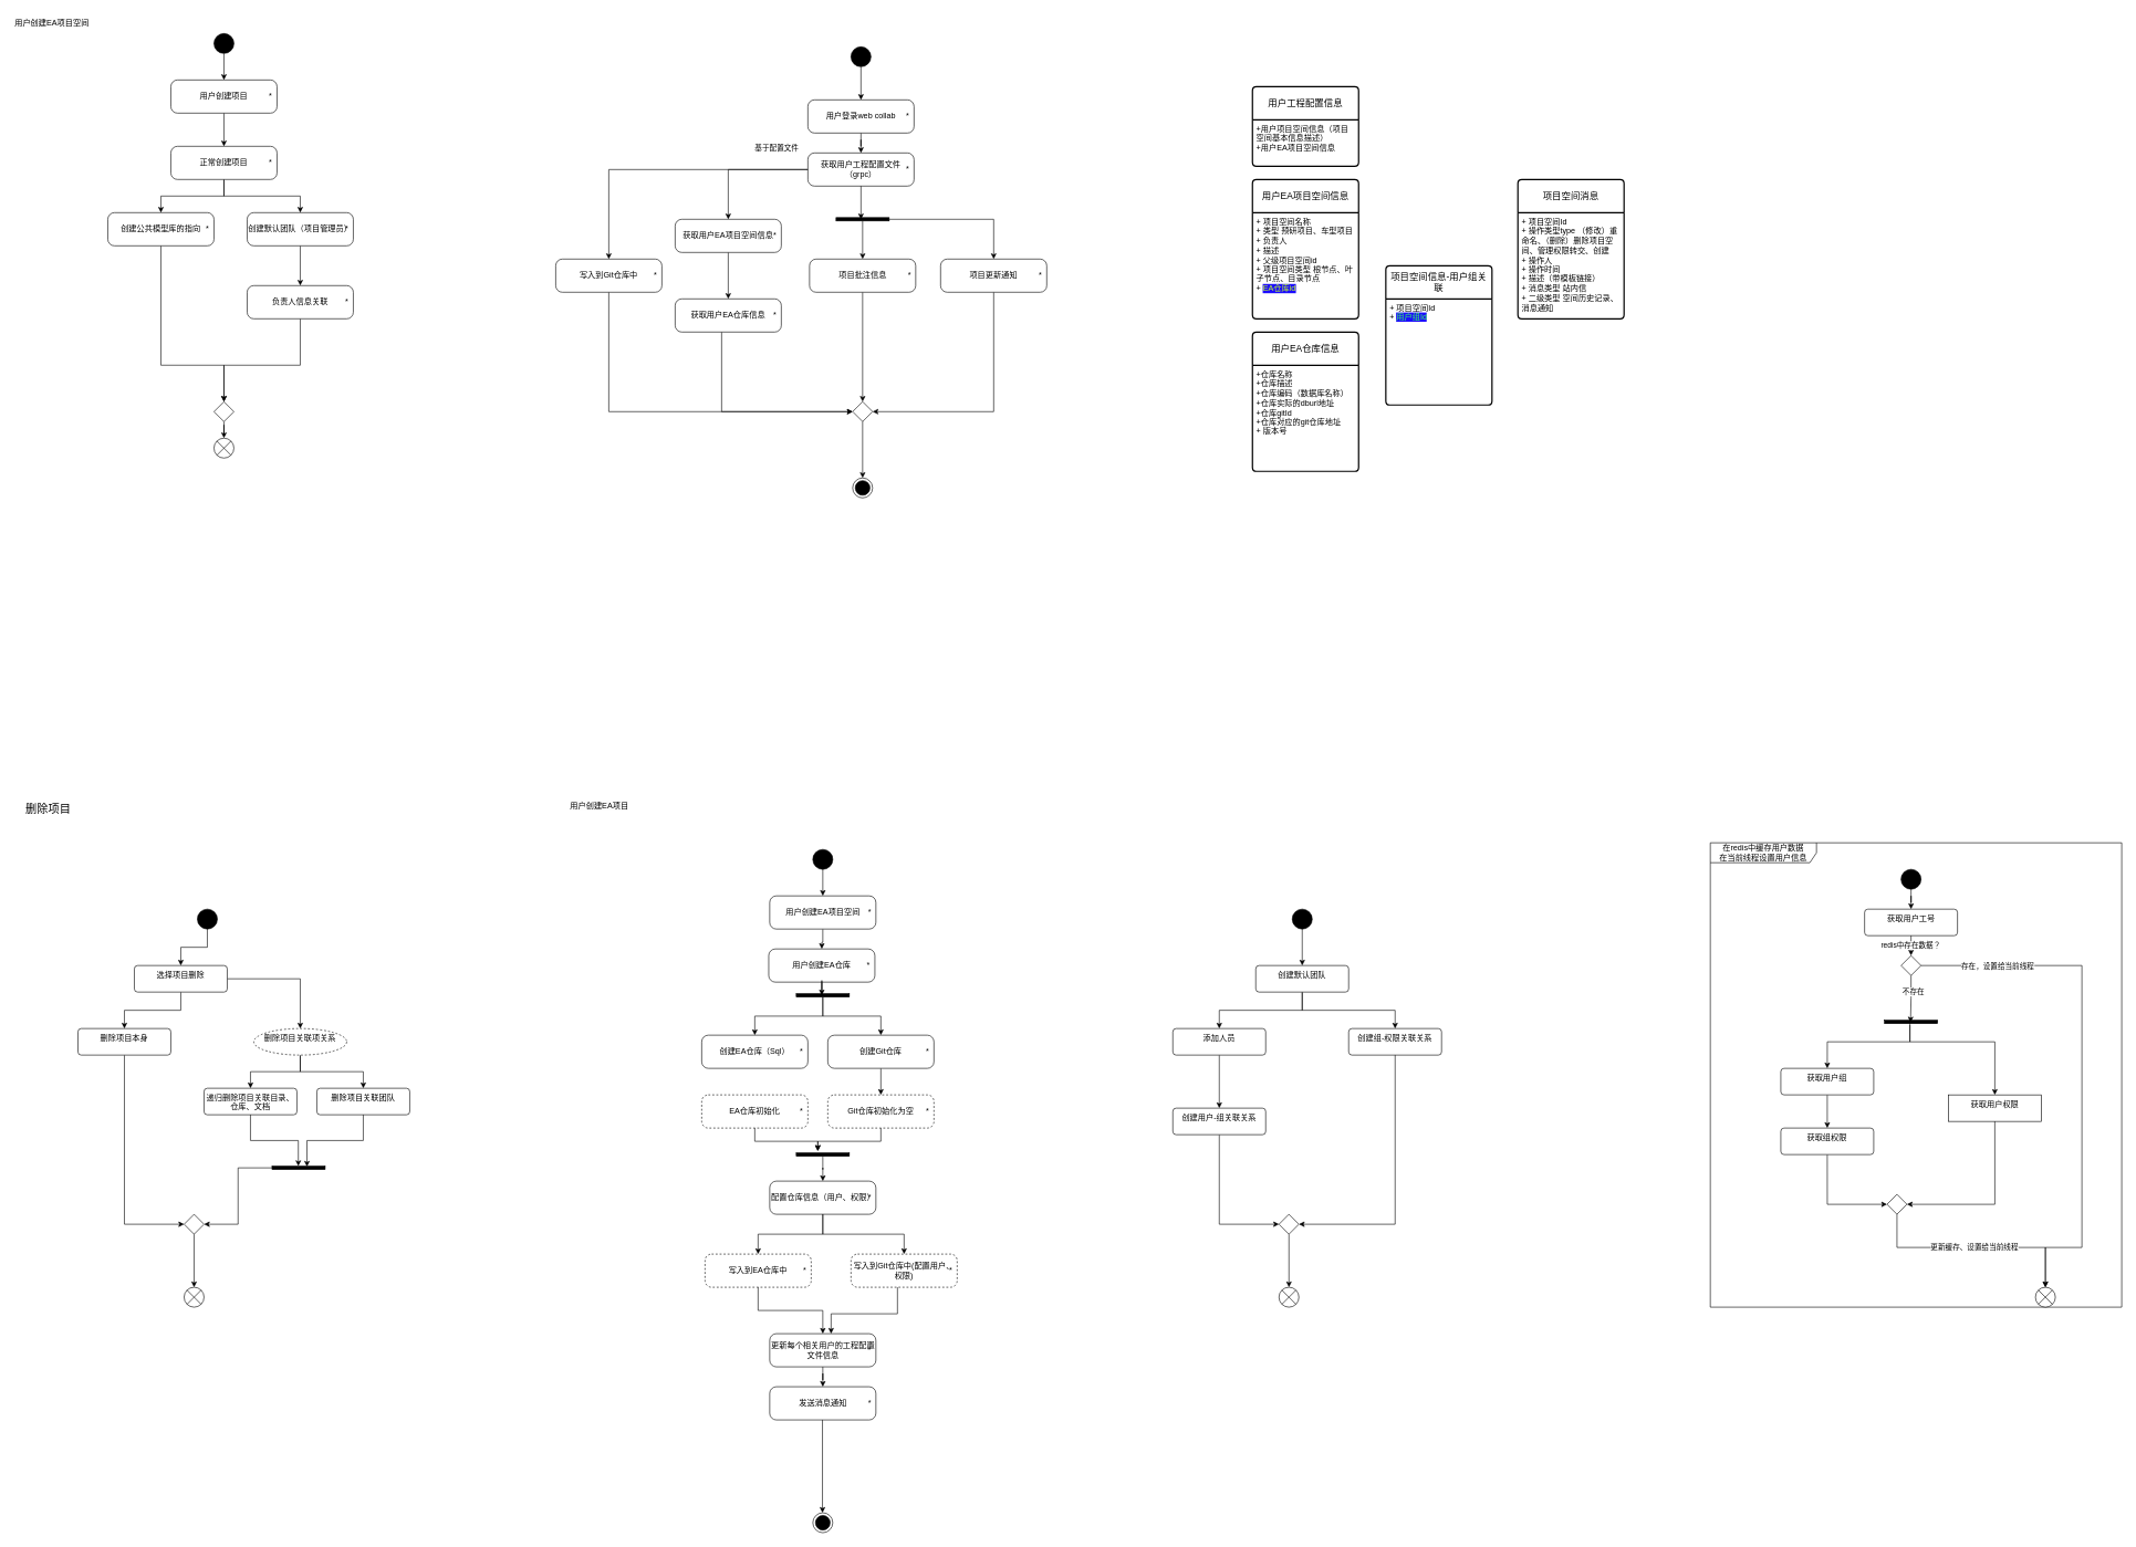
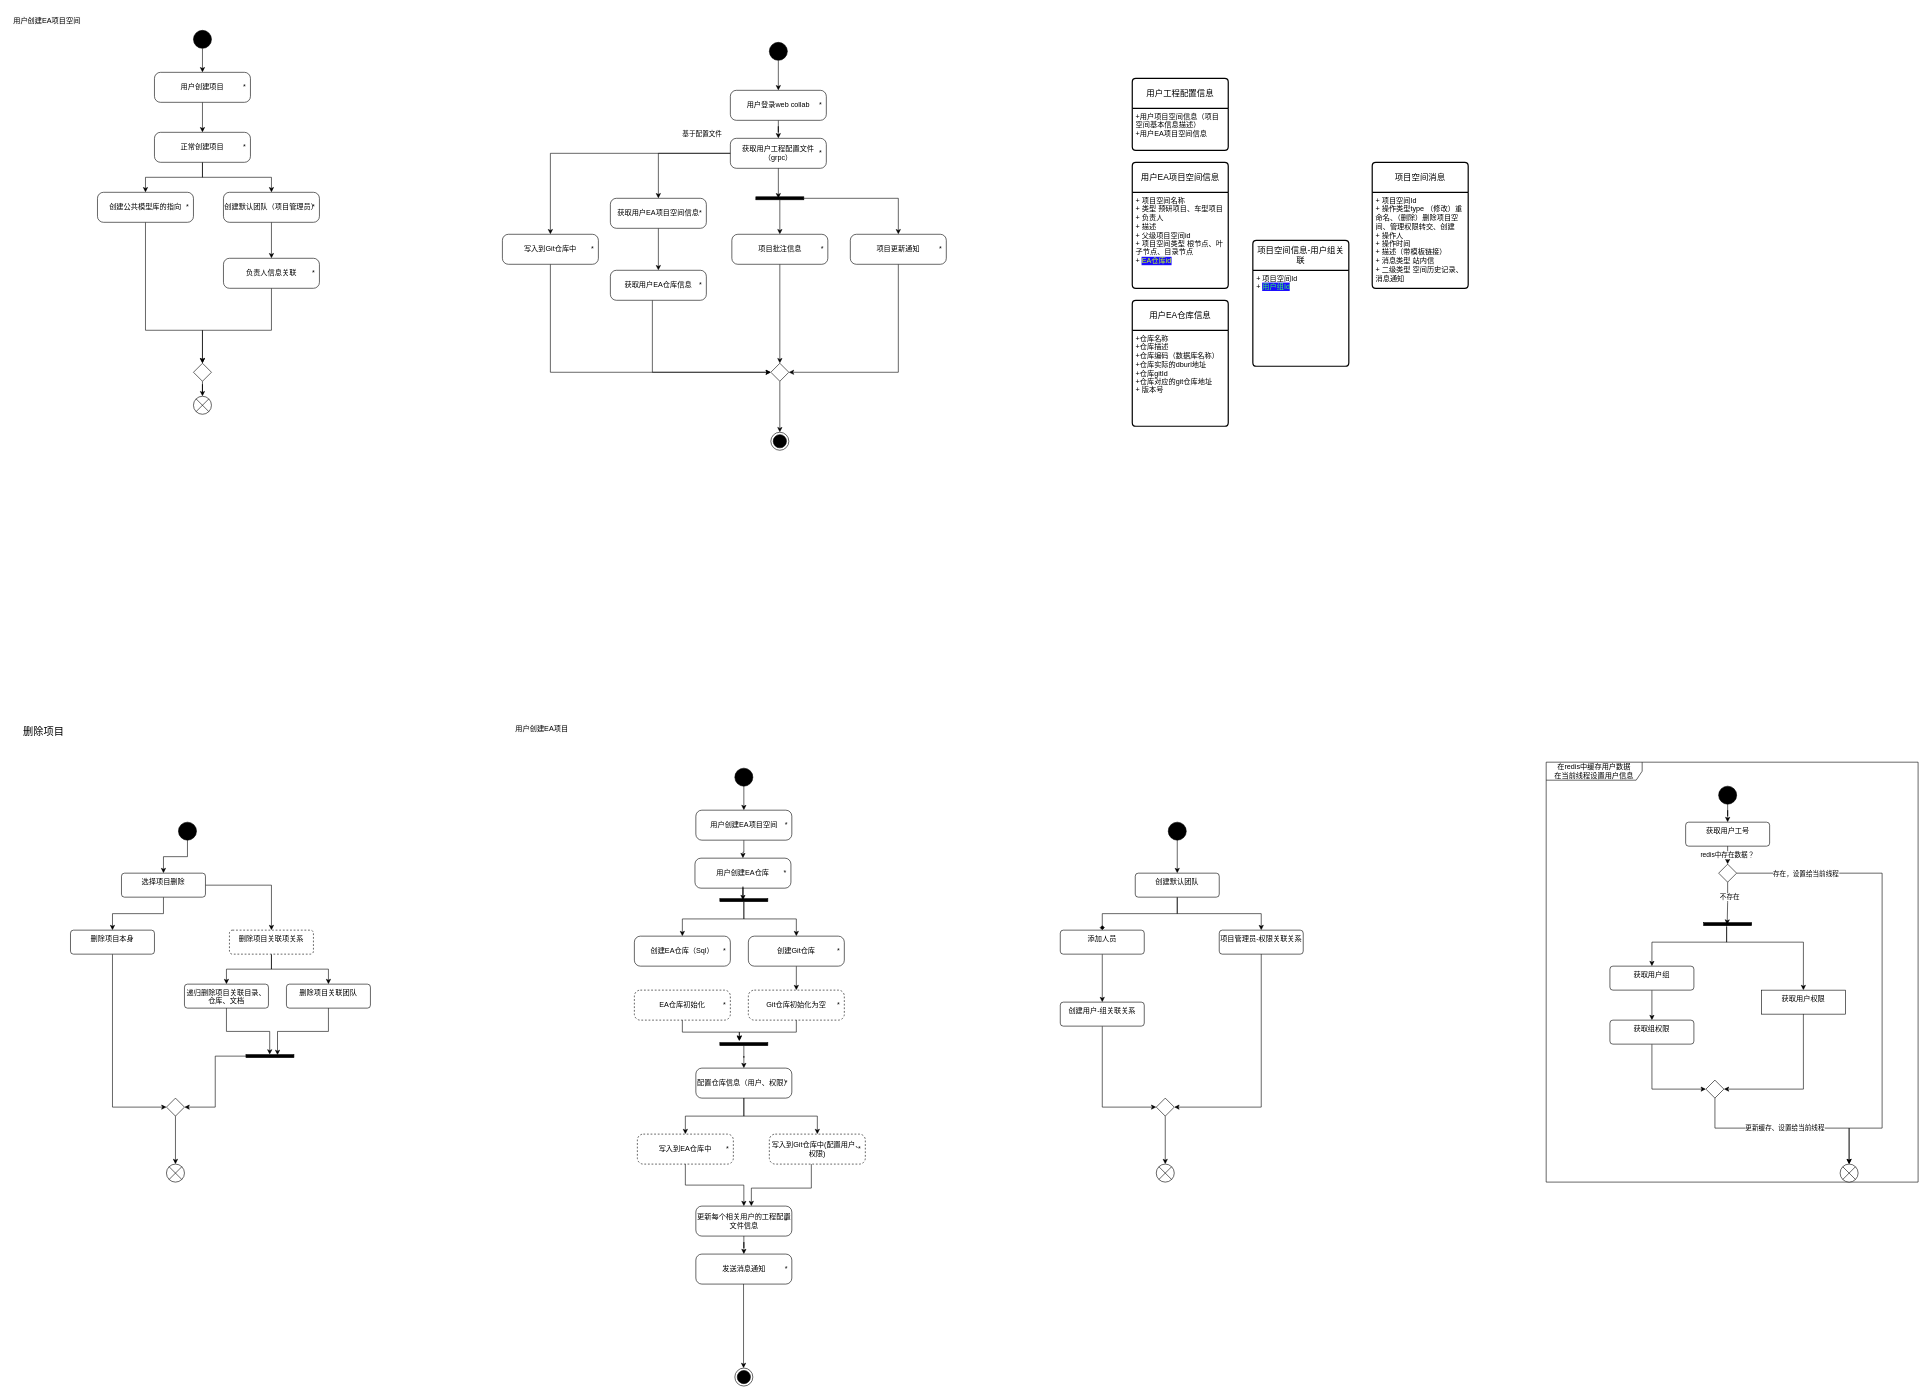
- <mxCell id="130" style="edgeStyle=orthogonalEdgeStyle;rounded=0;orthogonalLoop=1;jettySize=auto;html=1;entryX=0.5;entryY=0;entryDx=0;entryDy=0;" edge="1" source="132" target="135" parent="1"><mxGeometry relative="1" as="geometry" /></mxCell>
+ <mxCell id="130" style="edgeStyle=orthogonalEdgeStyle;rounded=0;orthogonalLoop=1;jettySize=auto;html=1;entryX=0.5;entryY=0;entryDx=0;entryDy=0;endArrow=diamond;" edge="1" source="132" target="135" parent="1"><mxGeometry relative="1" as="geometry" /></mxCell>
- <mxCell id="136" value="创建组-权限关联关系" style="html=1;align=center;verticalAlign=top;rounded=1;absoluteArcSize=1;arcSize=10;whiteSpace=wrap;" vertex="1" parent="1"><mxGeometry x="2032" y="1550" width="140" height="40" as="geometry" /></mxCell>
+ <mxCell id="136" value="项目管理员-权限关联关系" style="html=1;align=center;verticalAlign=top;rounded=1;absoluteArcSize=1;arcSize=10;whiteSpace=wrap;" vertex="1" parent="1"><mxGeometry x="2032" y="1550" width="140" height="40" as="geometry" /></mxCell>
- <mxCell id="92" value="删除项目关联项关系" style="ellipse;html=1;align=center;verticalAlign=top;absoluteArcSize=1;arcSize=10;dashed=1;whiteSpace=wrap;" vertex="1" parent="1"><mxGeometry x="382" y="1550" width="140" height="40" as="geometry" /></mxCell>
+ <mxCell id="92" value="删除项目关联项关系" style="html=1;align=center;verticalAlign=top;rounded=1;absoluteArcSize=1;arcSize=10;dashed=1;whiteSpace=wrap;" vertex="1" parent="1"><mxGeometry x="382" y="1550" width="140" height="40" as="geometry" /></mxCell>
